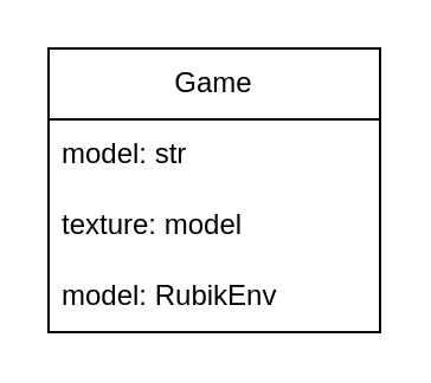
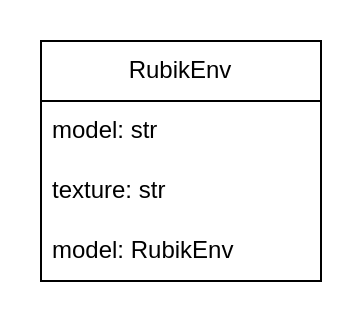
- <mxCell id="2" value="Game" style="swimlane;fontStyle=0;childLayout=stackLayout;horizontal=1;startSize=30;horizontalStack=0;resizeParent=1;resizeParentMax=0;resizeLast=0;collapsible=1;marginBottom=0;whiteSpace=wrap;html=1;" vertex="1" parent="1"><mxGeometry x="20" y="20" width="140" height="120" as="geometry"><mxRectangle x="340" y="340" width="70" height="30" as="alternateBounds" /></mxGeometry></mxCell>
+ <mxCell id="2" value="RubikEnv" style="swimlane;fontStyle=0;childLayout=stackLayout;horizontal=1;startSize=30;horizontalStack=0;resizeParent=1;resizeParentMax=0;resizeLast=0;collapsible=1;marginBottom=0;whiteSpace=wrap;html=1;" vertex="1" parent="1"><mxGeometry x="20" y="20" width="140" height="120" as="geometry"><mxRectangle x="340" y="340" width="70" height="30" as="alternateBounds" /></mxGeometry></mxCell>
- <mxCell id="4" value="texture: model" style="text;strokeColor=none;fillColor=none;align=left;verticalAlign=middle;spacingLeft=4;spacingRight=4;overflow=hidden;points=[[0,0.5],[1,0.5]];portConstraint=eastwest;rotatable=0;whiteSpace=wrap;html=1;" vertex="1" parent="2"><mxGeometry y="60" width="140" height="30" as="geometry" /></mxCell>
+ <mxCell id="4" value="texture: str" style="text;strokeColor=none;fillColor=none;align=left;verticalAlign=middle;spacingLeft=4;spacingRight=4;overflow=hidden;points=[[0,0.5],[1,0.5]];portConstraint=eastwest;rotatable=0;whiteSpace=wrap;html=1;" vertex="1" parent="2"><mxGeometry y="60" width="140" height="30" as="geometry" /></mxCell>
